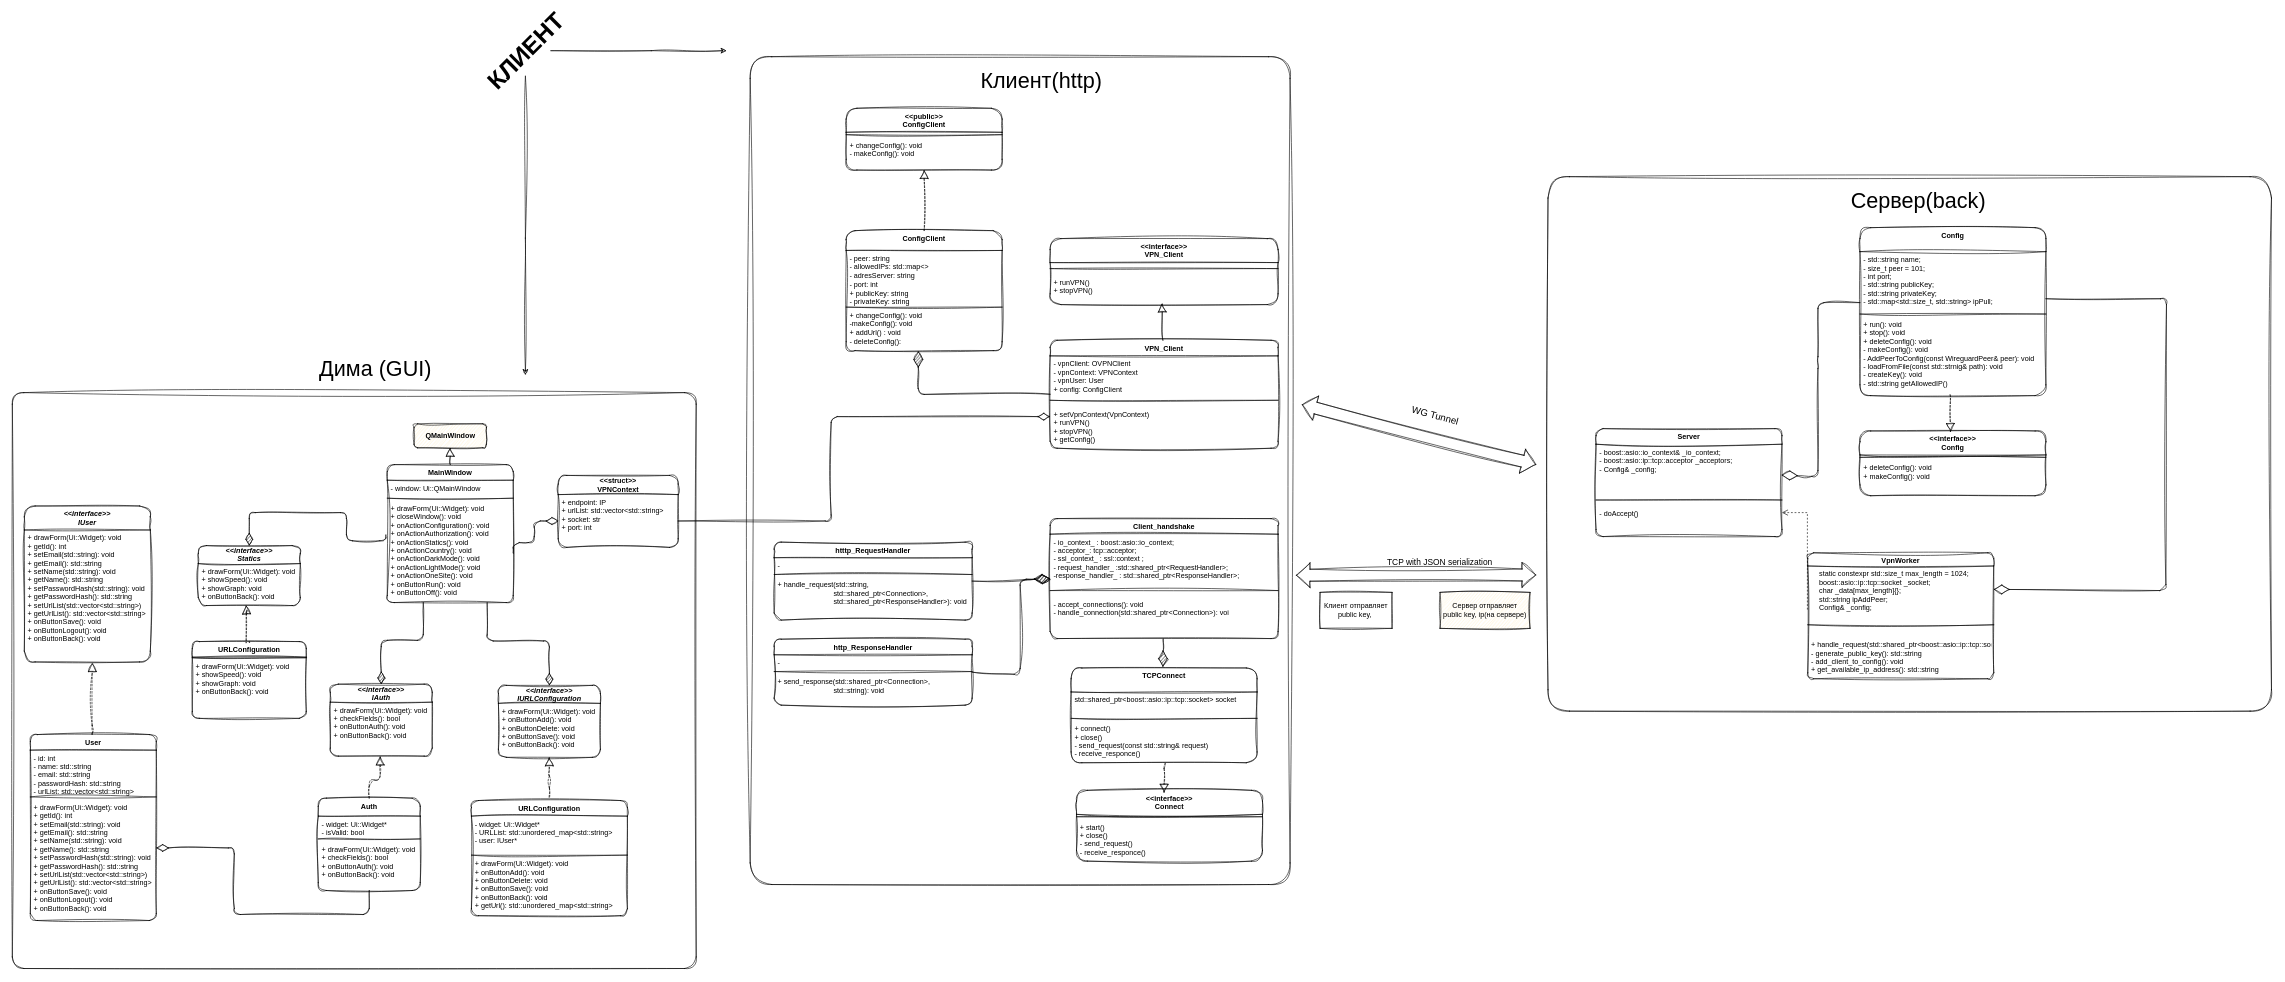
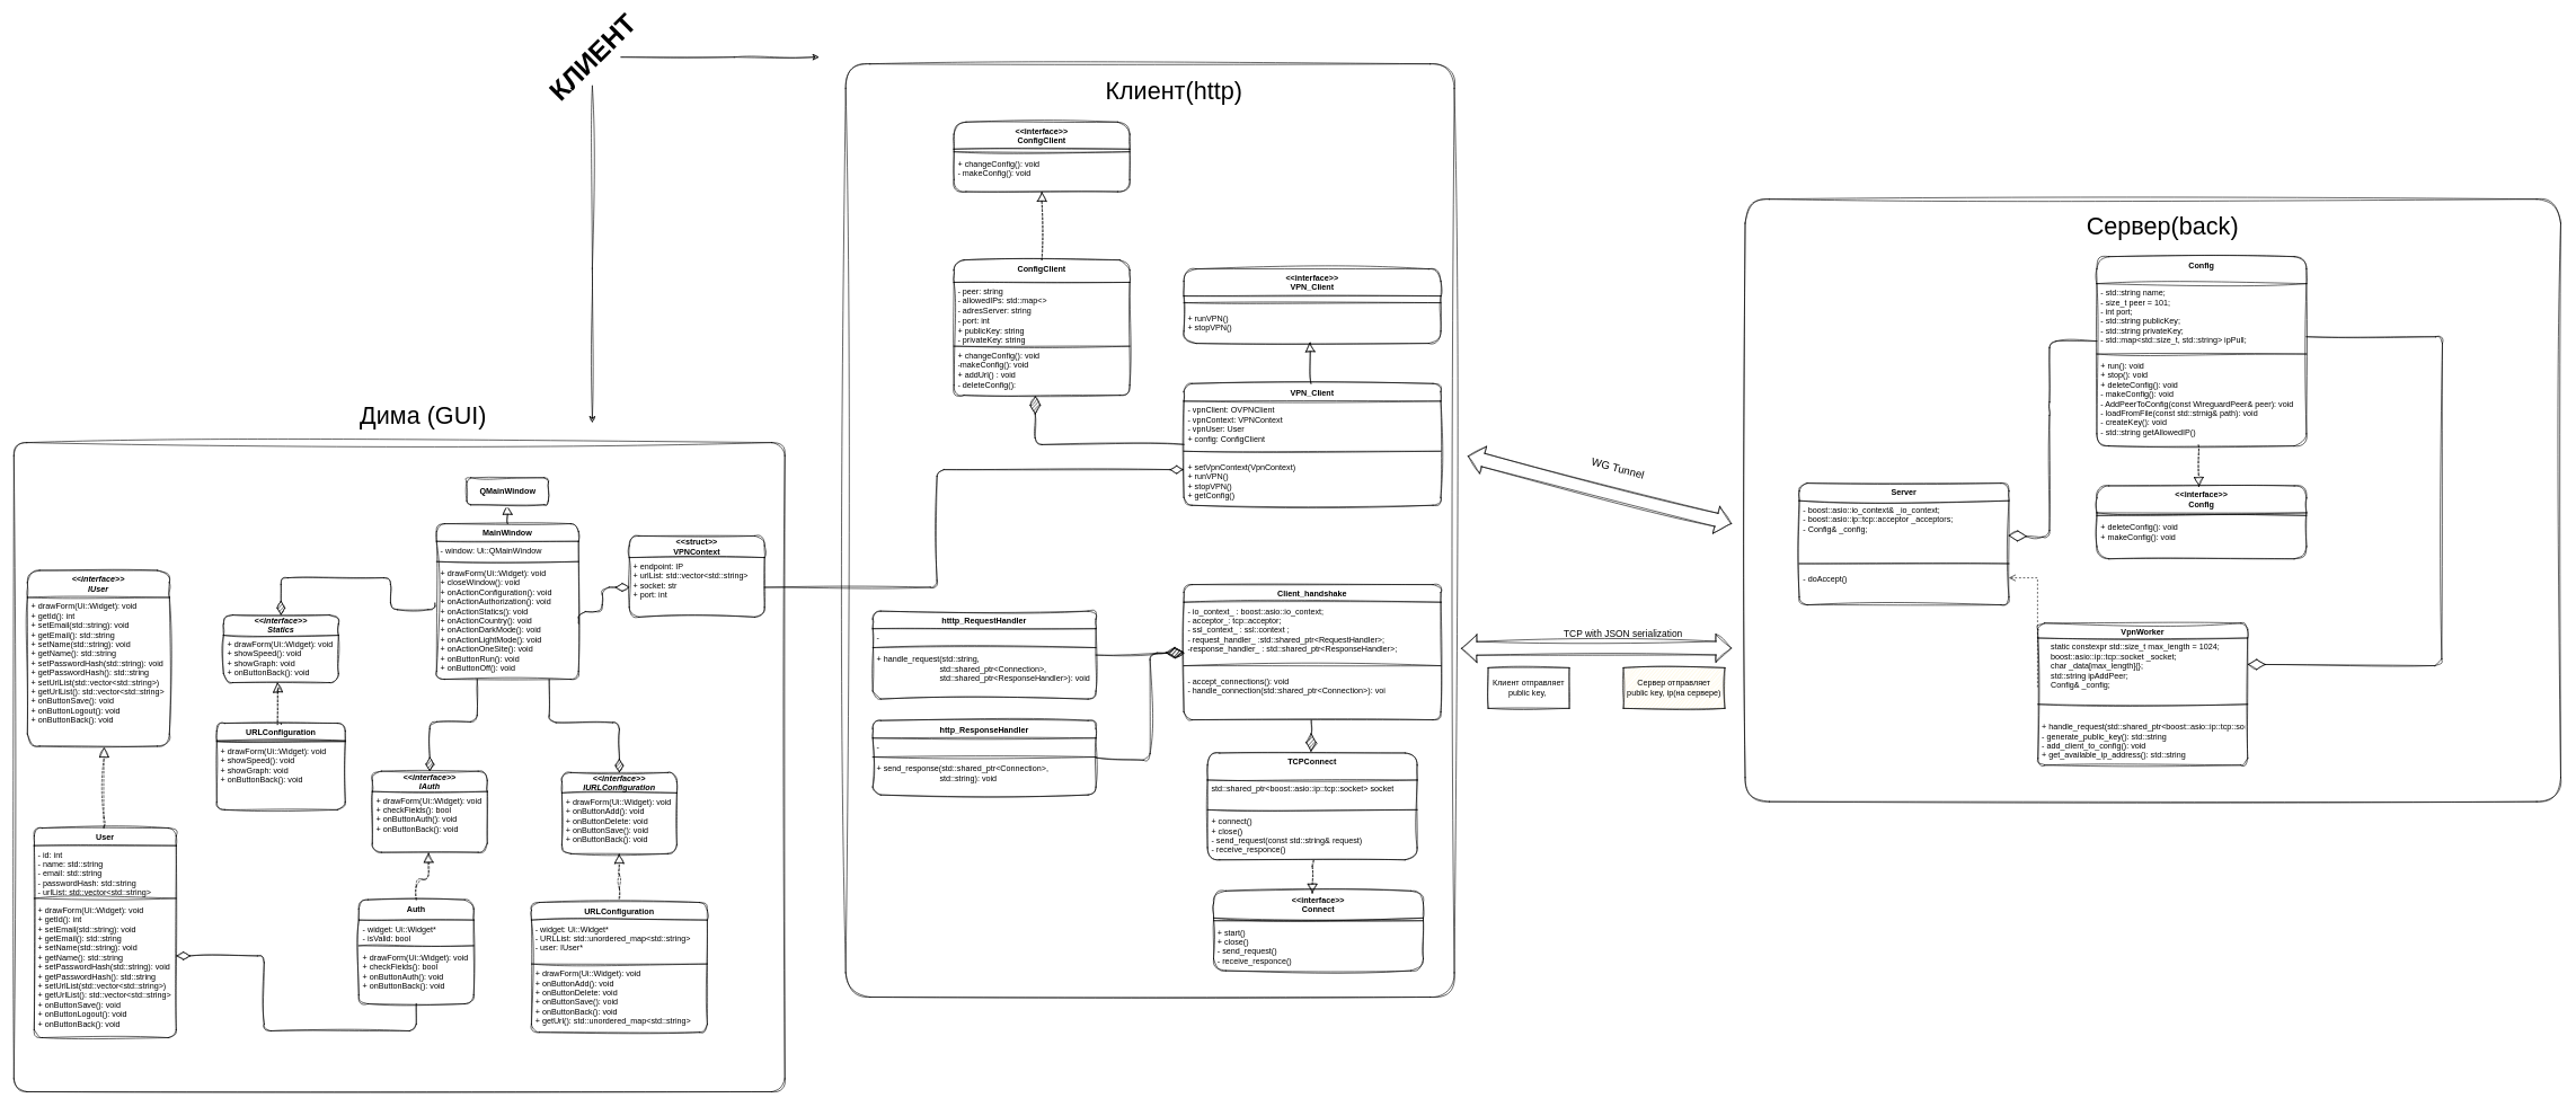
- <mxCell id="53" value="&amp;lt;&amp;lt;public&amp;gt;&amp;gt;&lt;br style=&quot;border-color: var(--border-color); padding: 0px; margin: 0px;&quot;&gt;ConfigClient" style="swimlane;fontStyle=1;align=center;verticalAlign=top;childLayout=stackLayout;horizontal=1;startSize=40;horizontalStack=0;resizeParent=1;resizeParentMax=0;resizeLast=0;collapsible=1;marginBottom=0;whiteSpace=wrap;html=1;labelBackgroundColor=none;rounded=1;sketch=1;curveFitting=1;jiggle=2;" parent="1" vertex="1"><mxGeometry x="1410" y="146" width="260" height="103" as="geometry"><mxRectangle x="-260" y="672.5" width="110" height="33" as="alternateBounds" /></mxGeometry></mxCell>
+ <mxCell id="53" value="&amp;lt;&amp;lt;interface&amp;gt;&amp;gt;&lt;br style=&quot;border-color: var(--border-color); padding: 0px; margin: 0px;&quot;&gt;ConfigClient" style="swimlane;fontStyle=1;align=center;verticalAlign=top;childLayout=stackLayout;horizontal=1;startSize=40;horizontalStack=0;resizeParent=1;resizeParentMax=0;resizeLast=0;collapsible=1;marginBottom=0;whiteSpace=wrap;html=1;labelBackgroundColor=none;rounded=1;sketch=1;curveFitting=1;jiggle=2;" parent="1" vertex="1"><mxGeometry x="1410" y="146" width="260" height="103" as="geometry"><mxRectangle x="-260" y="672.5" width="110" height="33" as="alternateBounds" /></mxGeometry></mxCell>
- <mxCell id="6" value="&lt;b&gt;QMainWindow&lt;/b&gt;" style="rounded=1;whiteSpace=wrap;html=1;labelBackgroundColor=none;sketch=1;curveFitting=1;jiggle=2;fillColor=#fff2cc;" parent="1" vertex="1"><mxGeometry x="689.69" y="672" width="120.62" height="40" as="geometry" /></mxCell>
+ <mxCell id="6" value="&lt;b&gt;QMainWindow&lt;/b&gt;" style="rounded=1;whiteSpace=wrap;html=1;labelBackgroundColor=none;sketch=1;curveFitting=1;jiggle=2;" parent="1" vertex="1"><mxGeometry x="689.69" y="672" width="120.62" height="40" as="geometry" /></mxCell>
